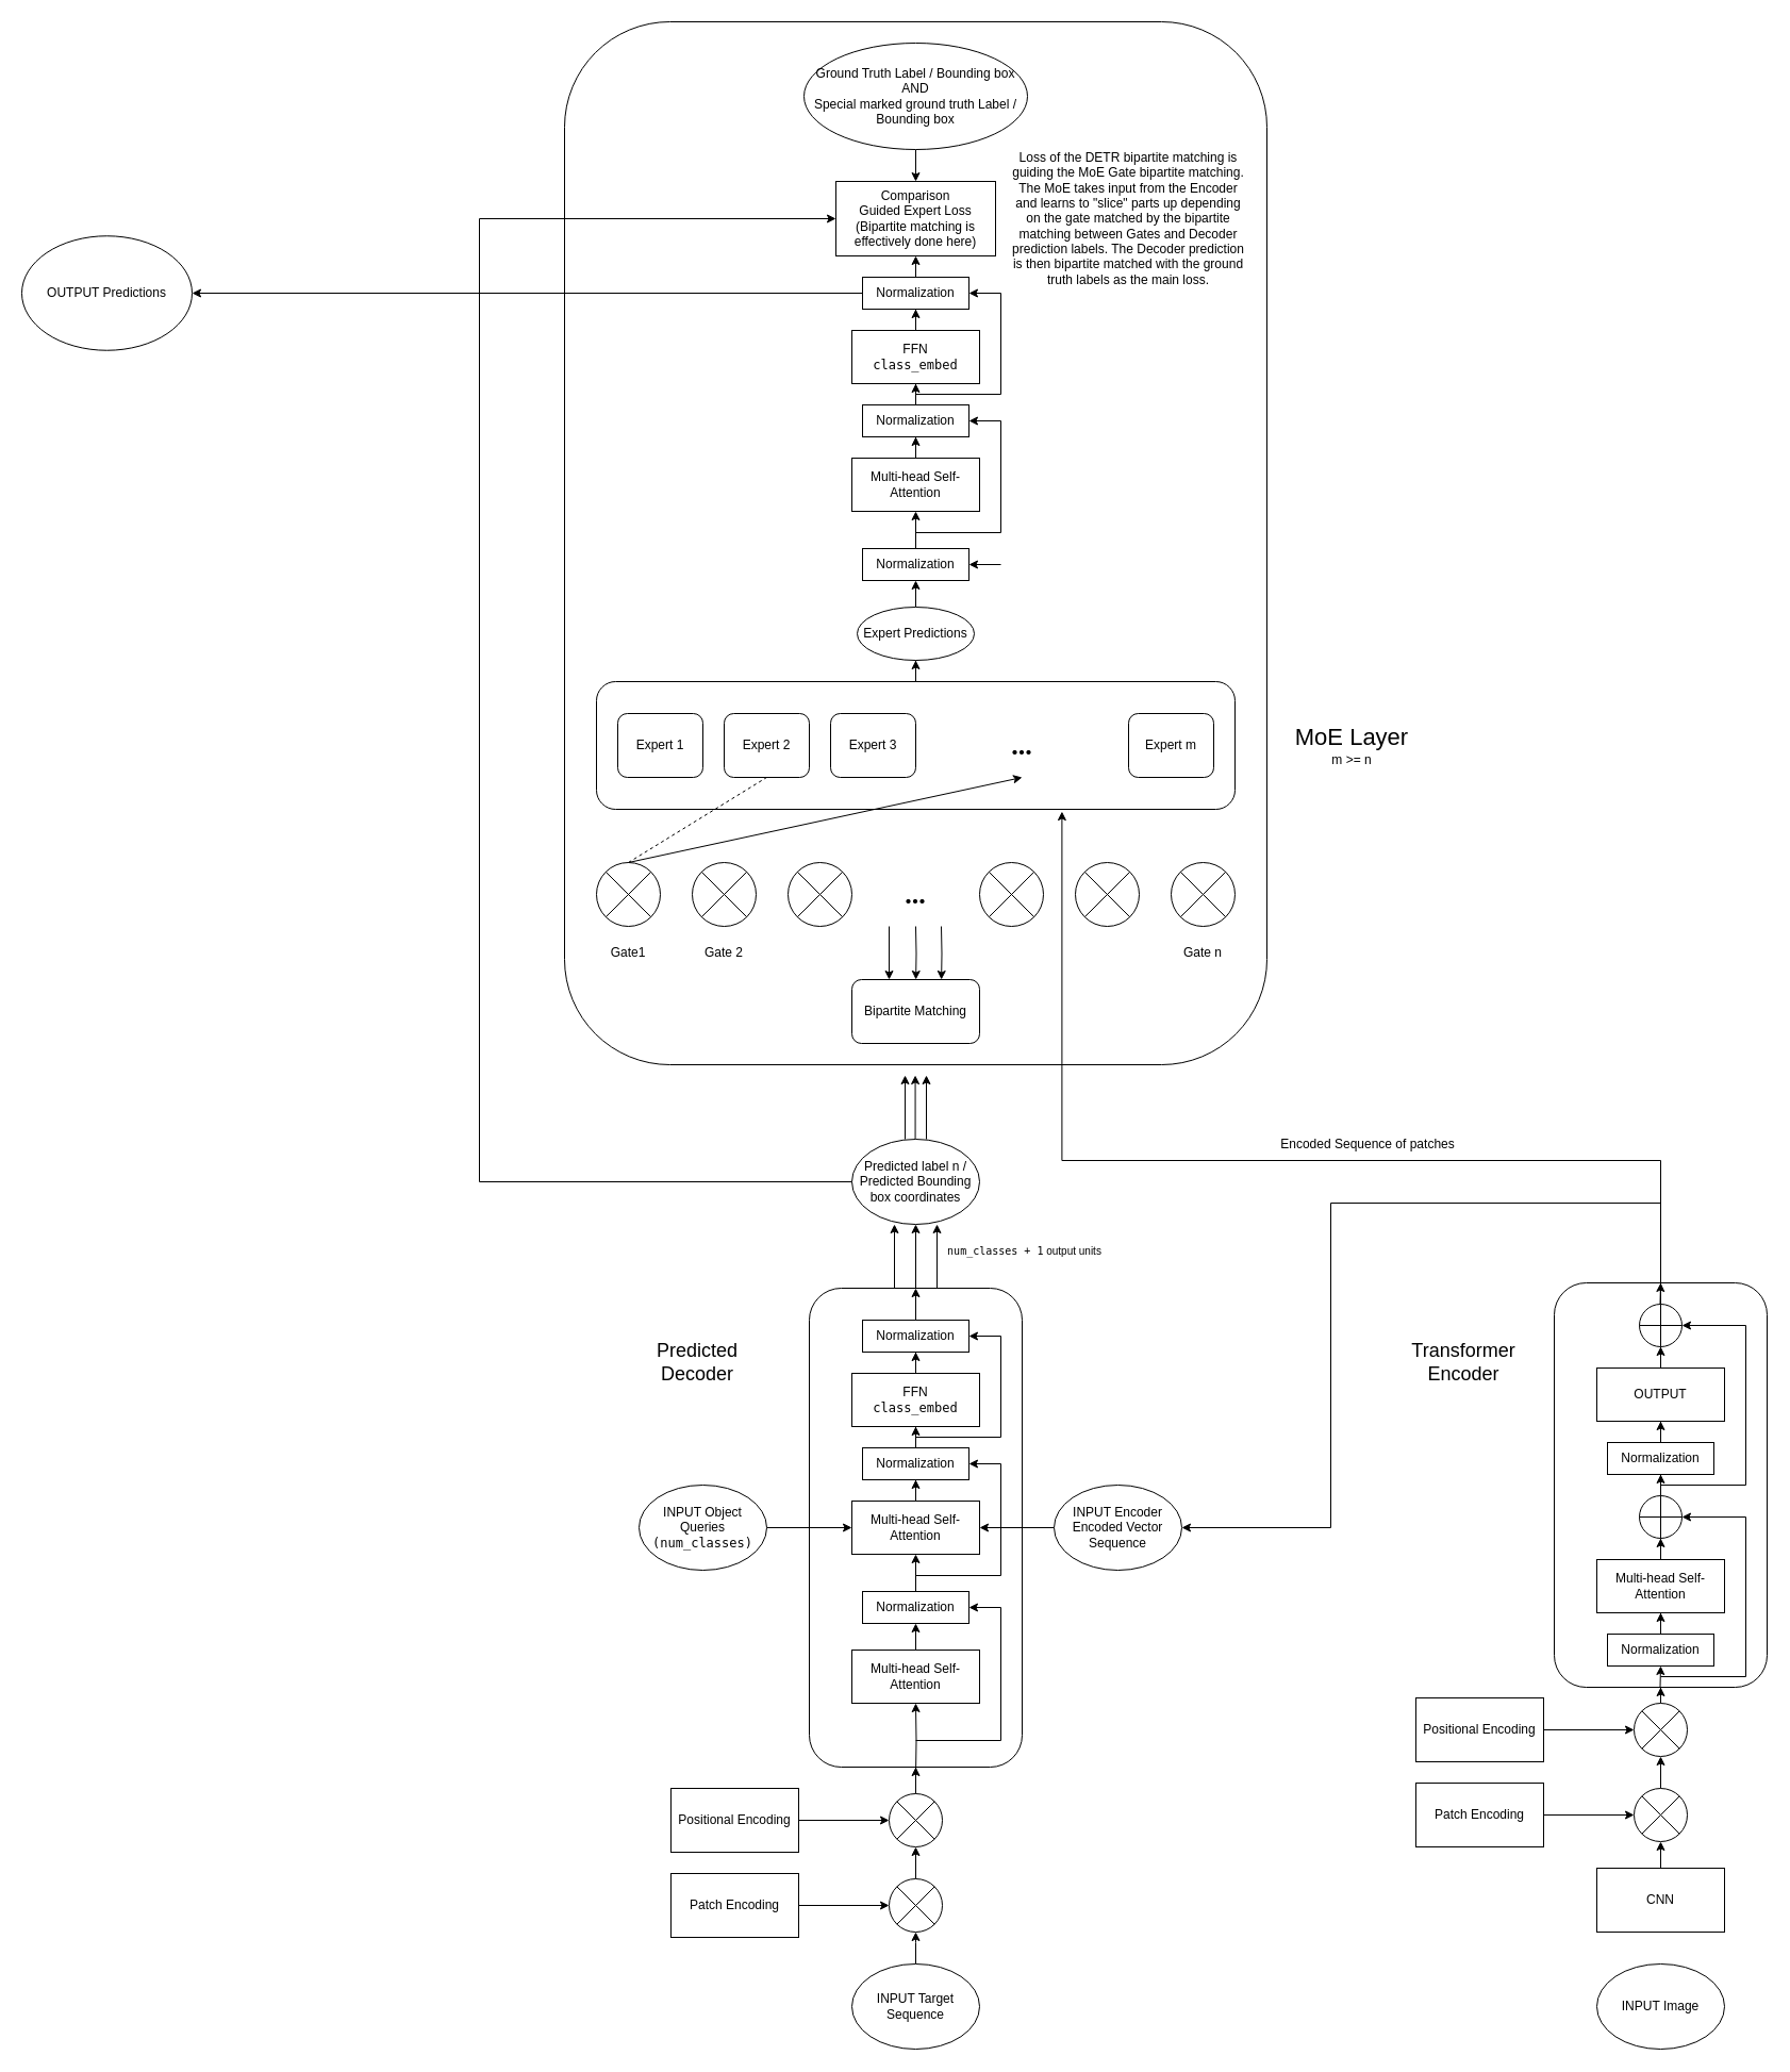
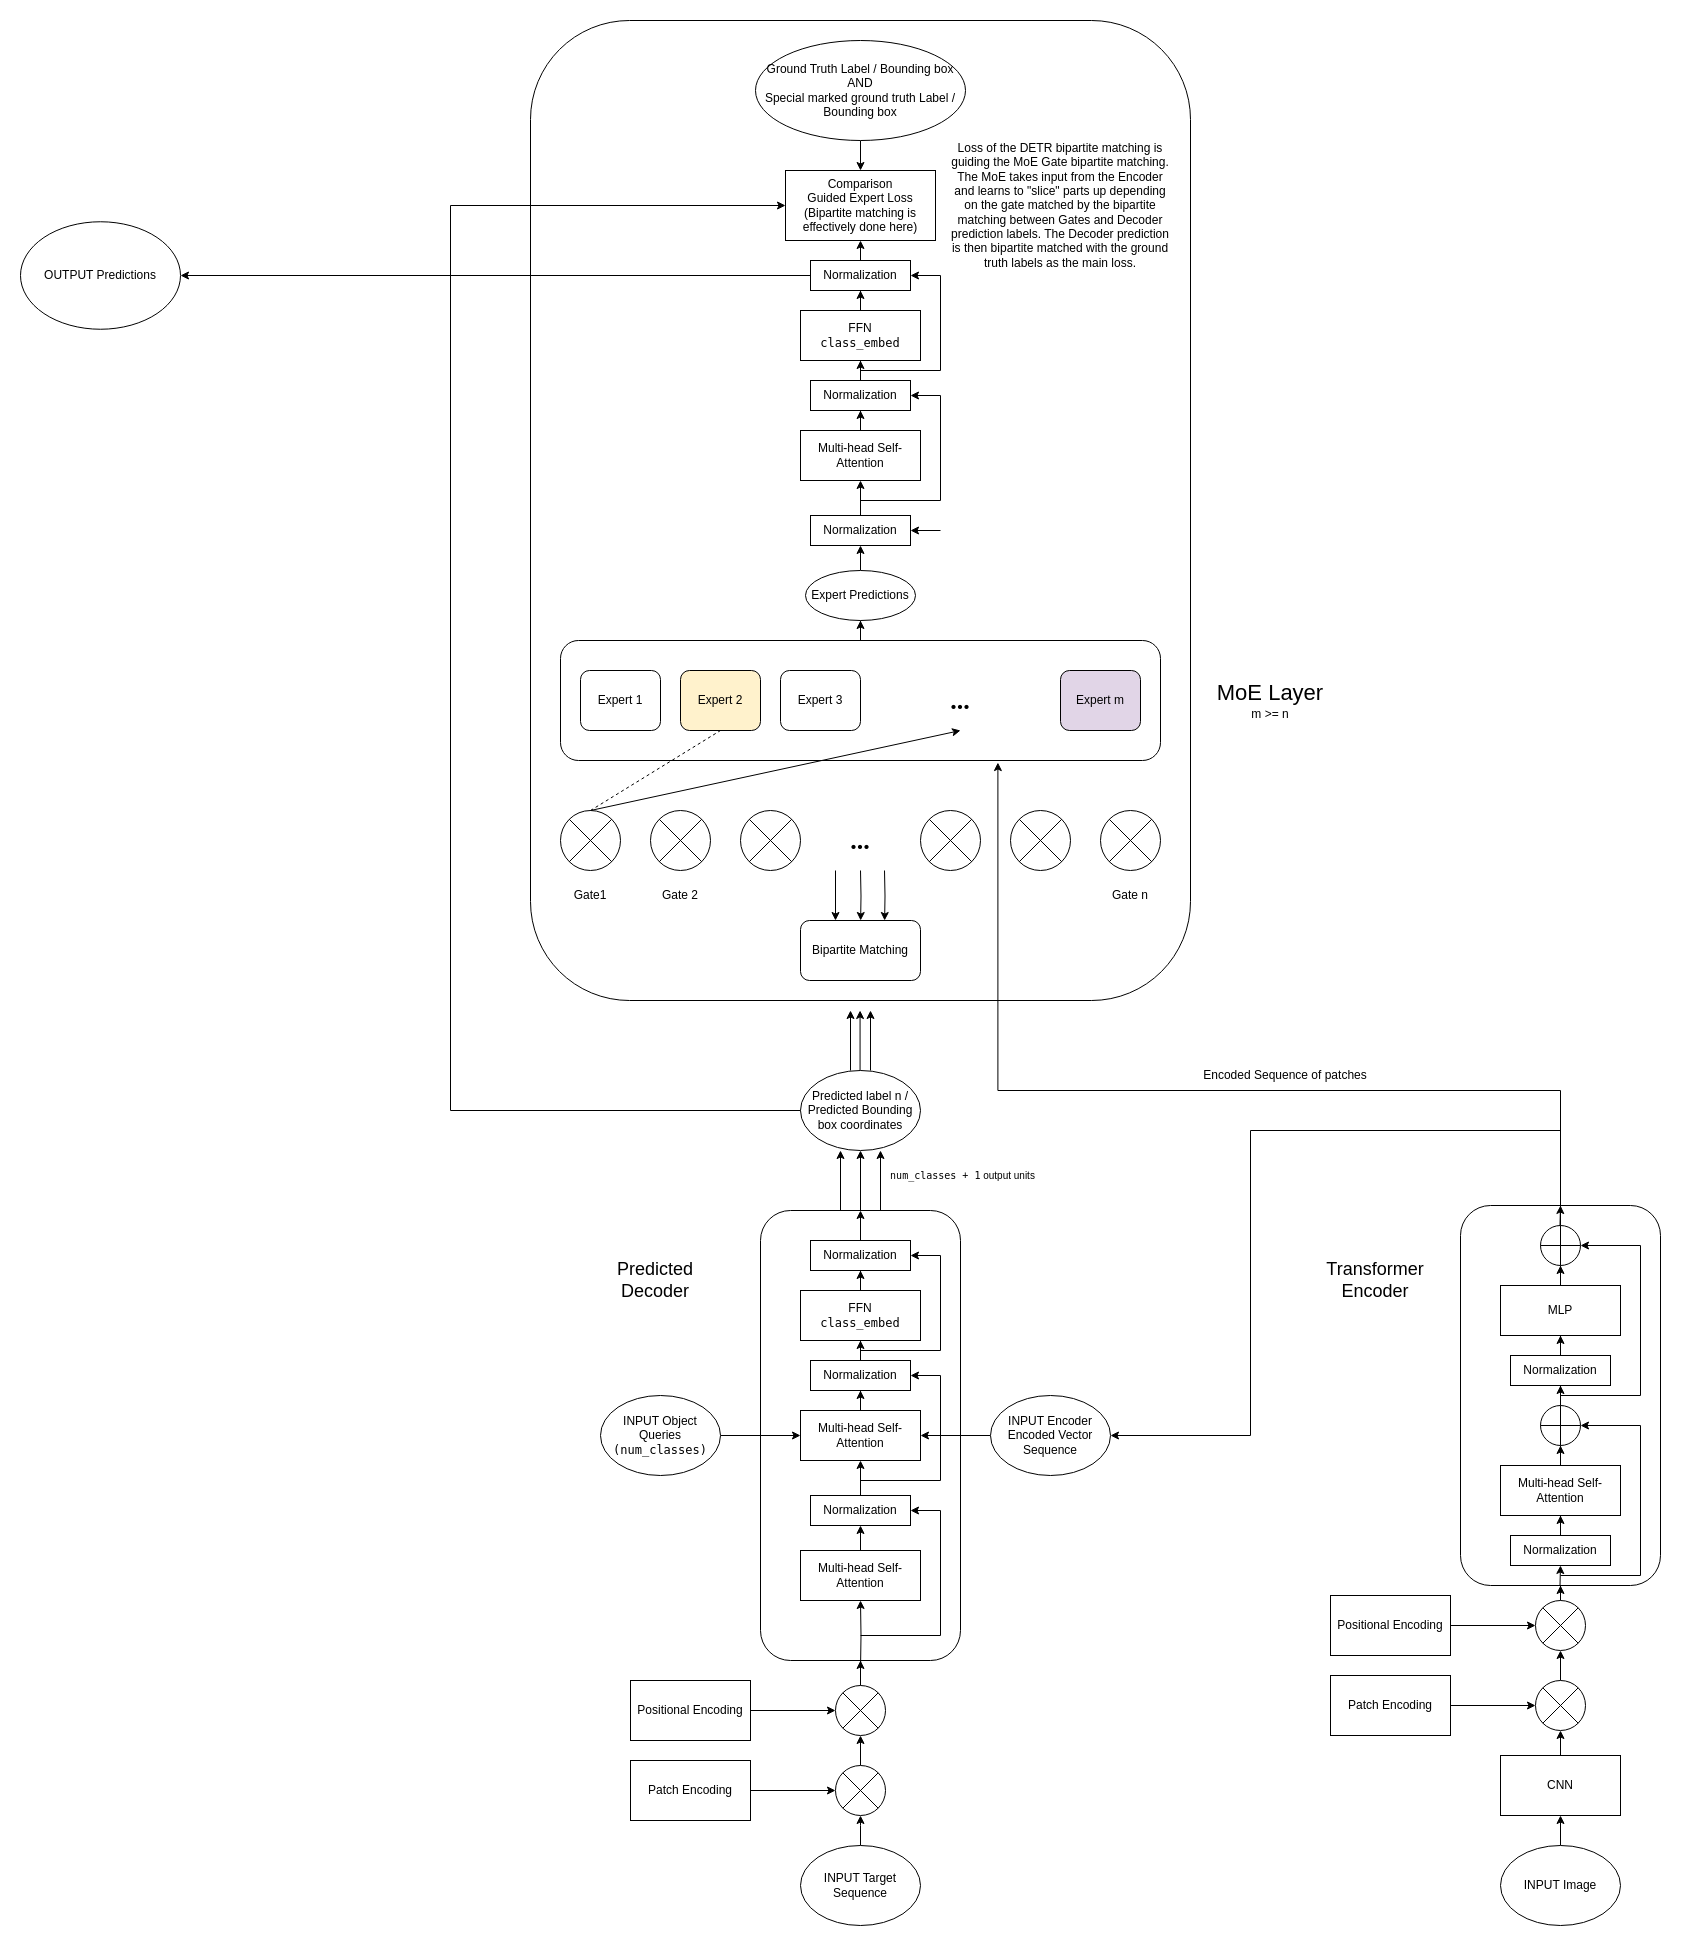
- <mxCell id="98" value="Expert 2" style="rounded=1;whiteSpace=wrap;html=1;" vertex="1" parent="1"><mxGeometry x="680" y="670" width="80" height="60" as="geometry" /></mxCell>
+ <mxCell id="98" value="Expert 2" style="rounded=1;whiteSpace=wrap;html=1;fillColor=#fff2cc;" vertex="1" parent="1"><mxGeometry x="680" y="670" width="80" height="60" as="geometry" /></mxCell>
- <mxCell id="100" value="Expert m" style="rounded=1;whiteSpace=wrap;html=1;" vertex="1" parent="1"><mxGeometry x="1060" y="670" width="80" height="60" as="geometry" /></mxCell>
+ <mxCell id="100" value="Expert m" style="rounded=1;whiteSpace=wrap;html=1;fillColor=#e1d5e7;" vertex="1" parent="1"><mxGeometry x="1060" y="670" width="80" height="60" as="geometry" /></mxCell>
- <mxCell id="67" value="OUTPUT" style="rounded=0;whiteSpace=wrap;html=1;" vertex="1" parent="1"><mxGeometry x="1500" y="1285" width="120" height="50" as="geometry" /></mxCell>
+ <mxCell id="67" value="MLP" style="rounded=0;whiteSpace=wrap;html=1;" vertex="1" parent="1"><mxGeometry x="1500" y="1285" width="120" height="50" as="geometry" /></mxCell>
+ <mxCell id="39" style="edgeStyle=orthogonalEdgeStyle;rounded=0;orthogonalLoop=1;jettySize=auto;html=1;" edge="1" parent="1" source="40" target="42"><mxGeometry relative="1" as="geometry" /></mxCell>
